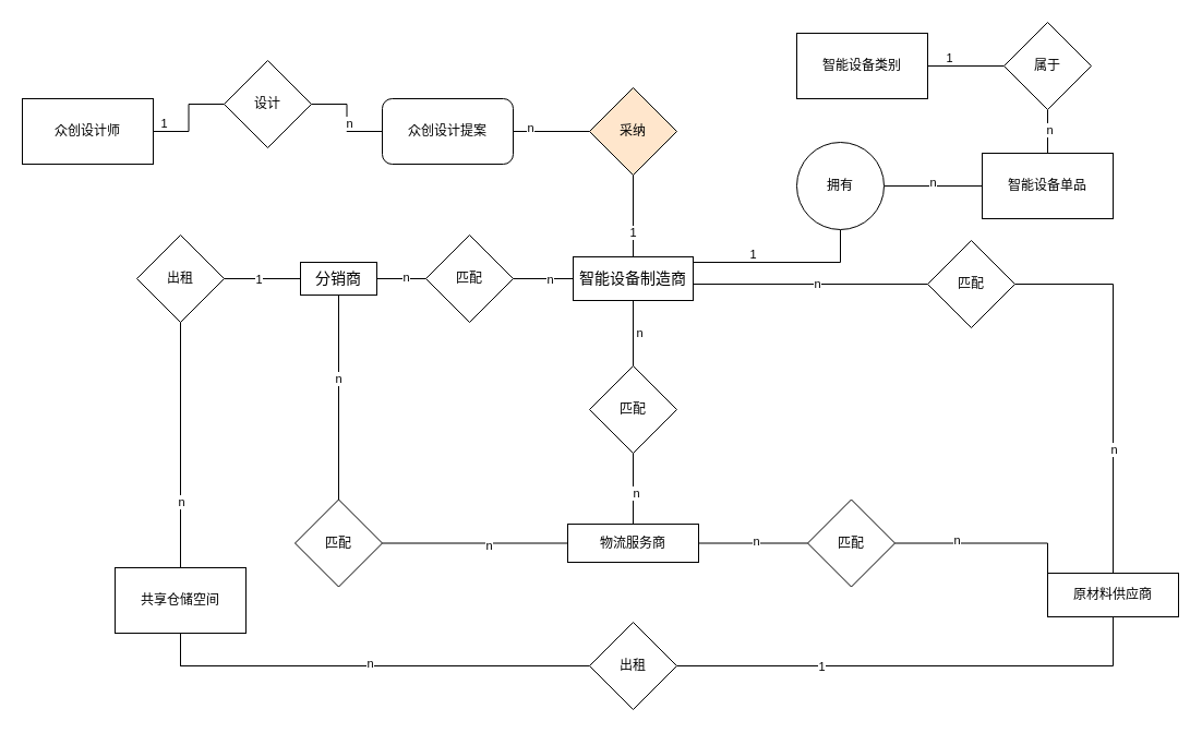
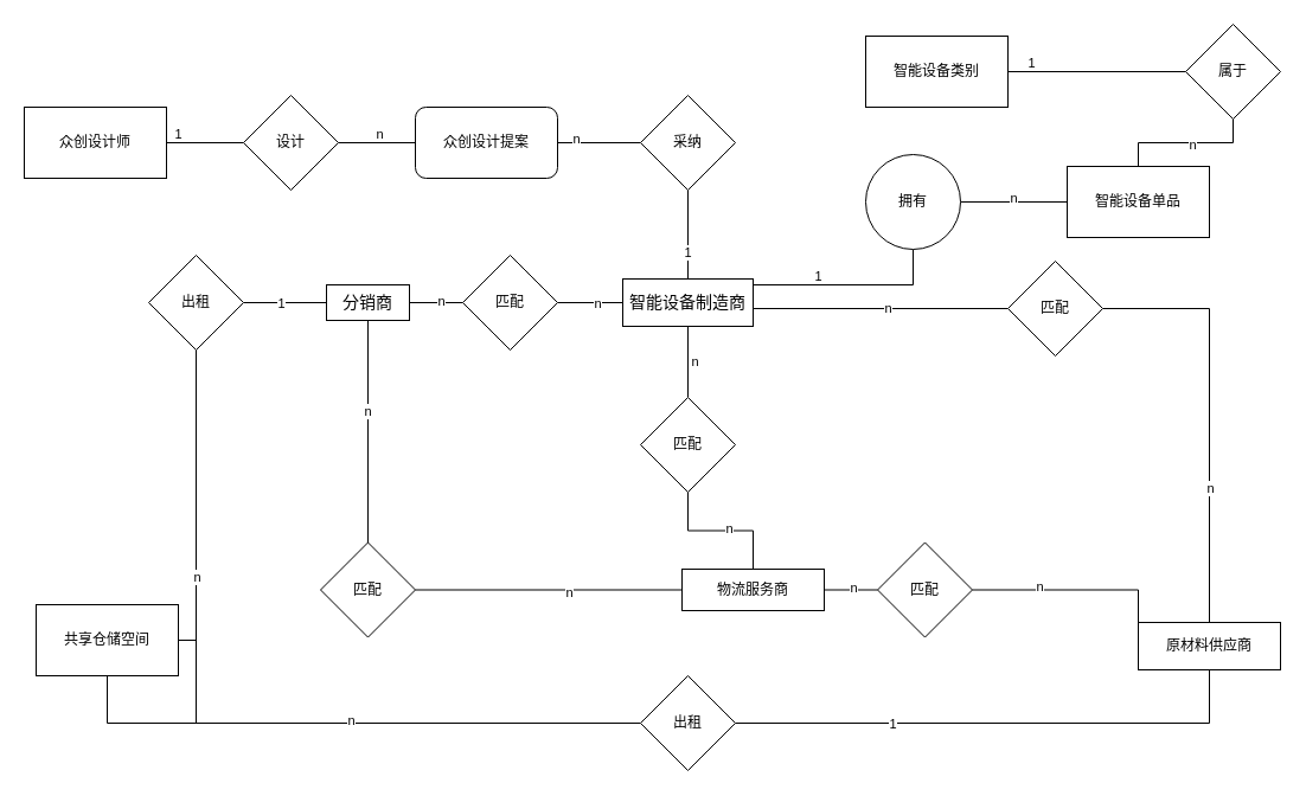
- <mxCell id="44" value="属于" style="rhombus;whiteSpace=wrap;html=1;dashed=0;" parent="1" vertex="1"><mxGeometry x="920" y="20" width="80" height="80" as="geometry" /></mxCell>
+ <mxCell id="44" value="属于" style="rhombus;whiteSpace=wrap;html=1;dashed=0;" parent="1" vertex="1"><mxGeometry x="1000" y="20" width="80" height="80" as="geometry" /></mxCell>
- <mxCell id="35" value="设计" style="rhombus;whiteSpace=wrap;html=1;dashed=0;" parent="1" vertex="1"><mxGeometry x="205" y="55" width="80" height="80" as="geometry" /></mxCell>
+ <mxCell id="35" value="设计" style="rhombus;whiteSpace=wrap;html=1;dashed=0;" parent="1" vertex="1"><mxGeometry x="205" y="80" width="80" height="80" as="geometry" /></mxCell>
- <mxCell id="31" value="采纳" style="rhombus;whiteSpace=wrap;html=1;dashed=0;fillColor=#ffe6cc;" parent="1" vertex="1"><mxGeometry x="540" y="80" width="80" height="80" as="geometry" /></mxCell>
+ <mxCell id="31" value="采纳" style="rhombus;whiteSpace=wrap;html=1;dashed=0;" parent="1" vertex="1"><mxGeometry x="540" y="80" width="80" height="80" as="geometry" /></mxCell>
- <mxCell id="28" value="物流服务商" style="whiteSpace=wrap;html=1;dashed=0;" parent="1" vertex="1"><mxGeometry x="520" y="480" width="120" height="35" as="geometry" /></mxCell>
+ <mxCell id="28" value="物流服务商" style="whiteSpace=wrap;html=1;dashed=0;" parent="1" vertex="1"><mxGeometry x="575" y="480" width="120" height="35" as="geometry" /></mxCell>
- <mxCell id="57" value="共享仓储空间" style="whiteSpace=wrap;html=1;dashed=0;" parent="1" vertex="1"><mxGeometry x="105" y="520" width="120" height="60" as="geometry" /></mxCell>
+ <mxCell id="57" value="共享仓储空间" style="whiteSpace=wrap;html=1;dashed=0;" parent="1" vertex="1"><mxGeometry x="30" y="510" width="120" height="60" as="geometry" /></mxCell>
